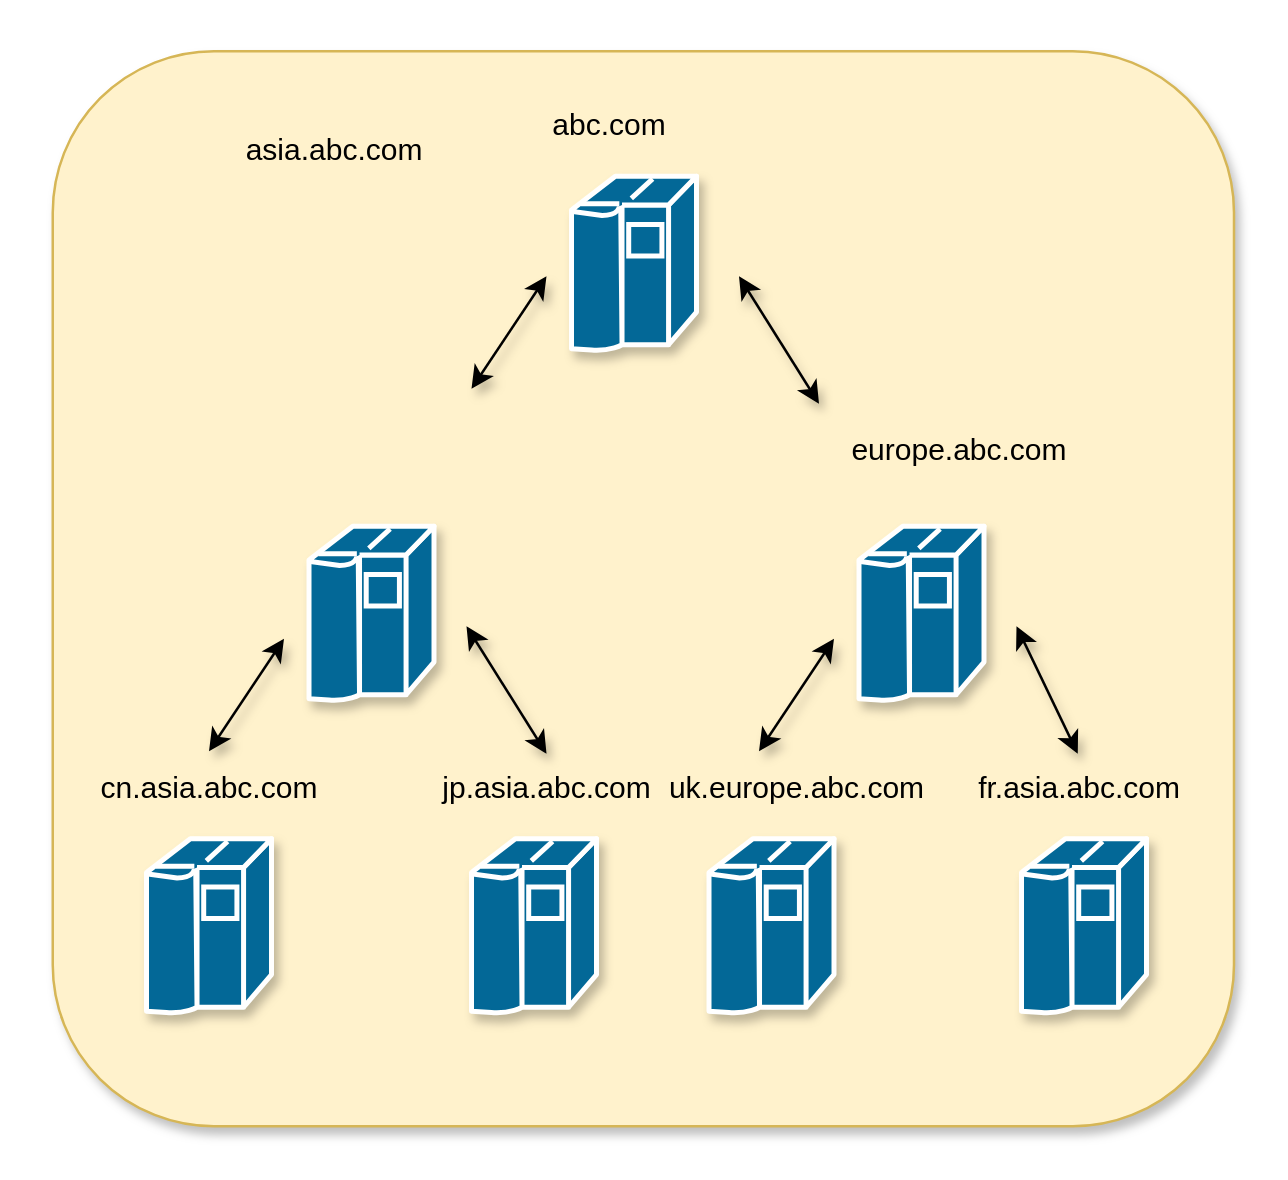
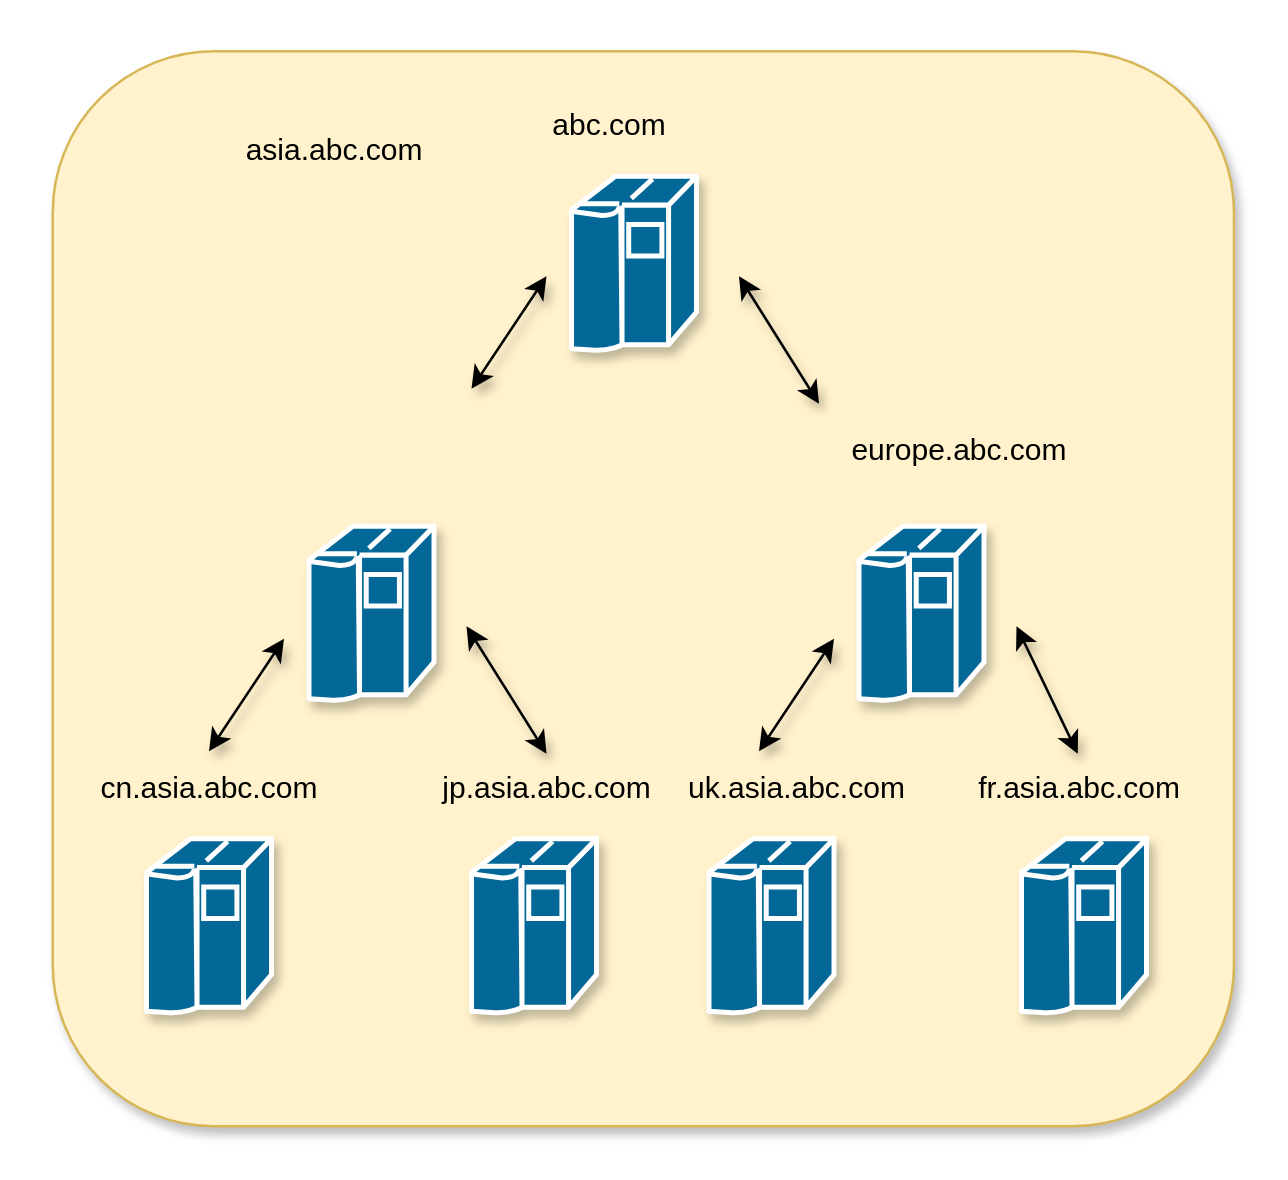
- <mxCell id="17" value="uk.europe.abc.com" style="text;html=1;align=center;verticalAlign=middle;resizable=0;points=[];autosize=1;shadow=1;" parent="1" vertex="1"><mxGeometry x="258" y="305" width="120" height="20" as="geometry" /></mxCell>
+ <mxCell id="17" value="uk.asia.abc.com" style="text;html=1;align=center;verticalAlign=middle;resizable=0;points=[];autosize=1;shadow=1;" parent="1" vertex="1"><mxGeometry x="258" y="305" width="120" height="20" as="geometry" /></mxCell>
